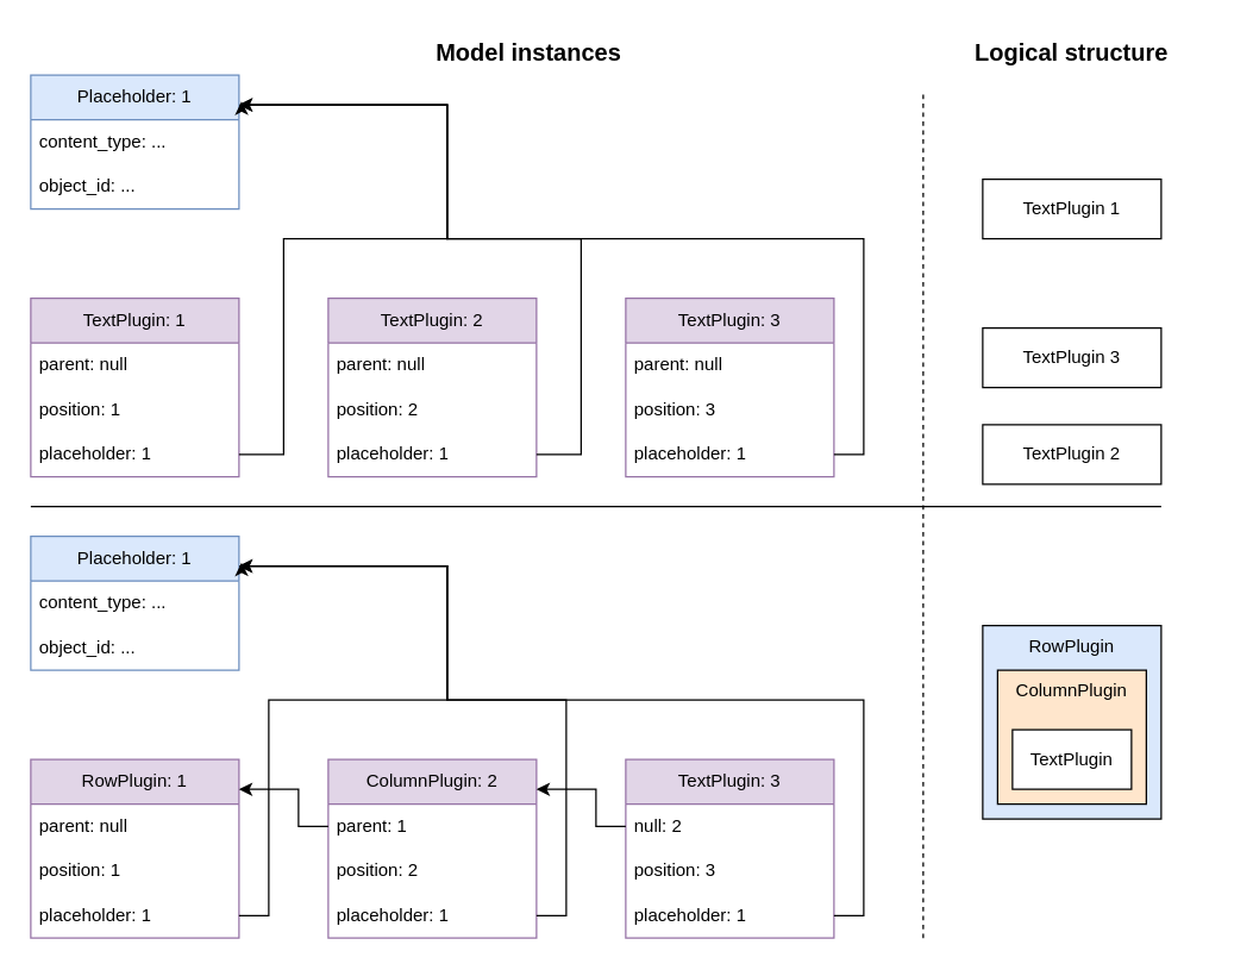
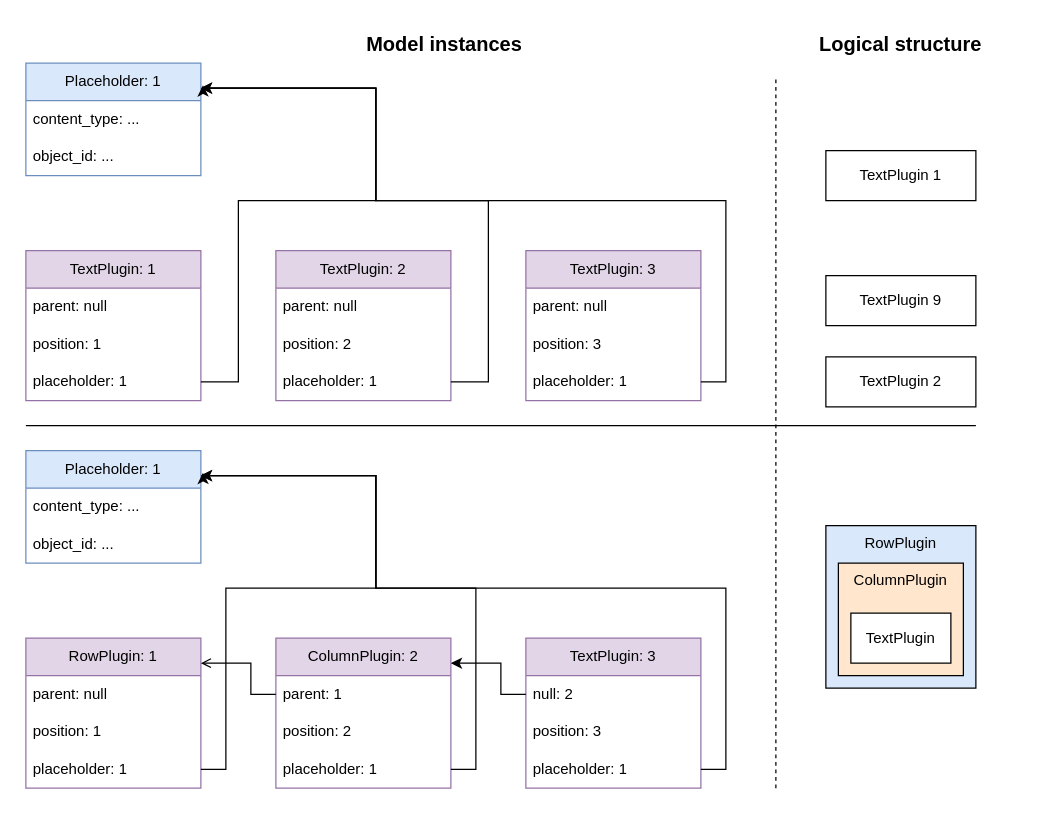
- <mxCell id="43" value="TextPlugin 3" style="rounded=0;whiteSpace=wrap;html=1;" vertex="1" parent="1"><mxGeometry x="660" y="220" width="120" height="40" as="geometry" /></mxCell>
+ <mxCell id="43" value="TextPlugin 9" style="rounded=0;whiteSpace=wrap;html=1;" vertex="1" parent="1"><mxGeometry x="660" y="220" width="120" height="40" as="geometry" /></mxCell>
- <mxCell id="40" style="edgeStyle=orthogonalEdgeStyle;rounded=0;orthogonalLoop=1;jettySize=auto;html=1;exitX=0;exitY=0.5;exitDx=0;exitDy=0;entryX=1;entryY=0.167;entryDx=0;entryDy=0;entryPerimeter=0;" edge="1" parent="1" source="26" target="21"><mxGeometry relative="1" as="geometry"><Array as="points"><mxPoint x="200" y="555" /><mxPoint x="200" y="530" /></Array></mxGeometry></mxCell>
+ <mxCell id="40" style="edgeStyle=orthogonalEdgeStyle;rounded=0;orthogonalLoop=1;jettySize=auto;html=1;exitX=0;exitY=0.5;exitDx=0;exitDy=0;entryX=1;entryY=0.167;entryDx=0;entryDy=0;entryPerimeter=0;endArrow=open;" edge="1" parent="1" source="26" target="21"><mxGeometry relative="1" as="geometry"><Array as="points"><mxPoint x="200" y="555" /><mxPoint x="200" y="530" /></Array></mxGeometry></mxCell>
